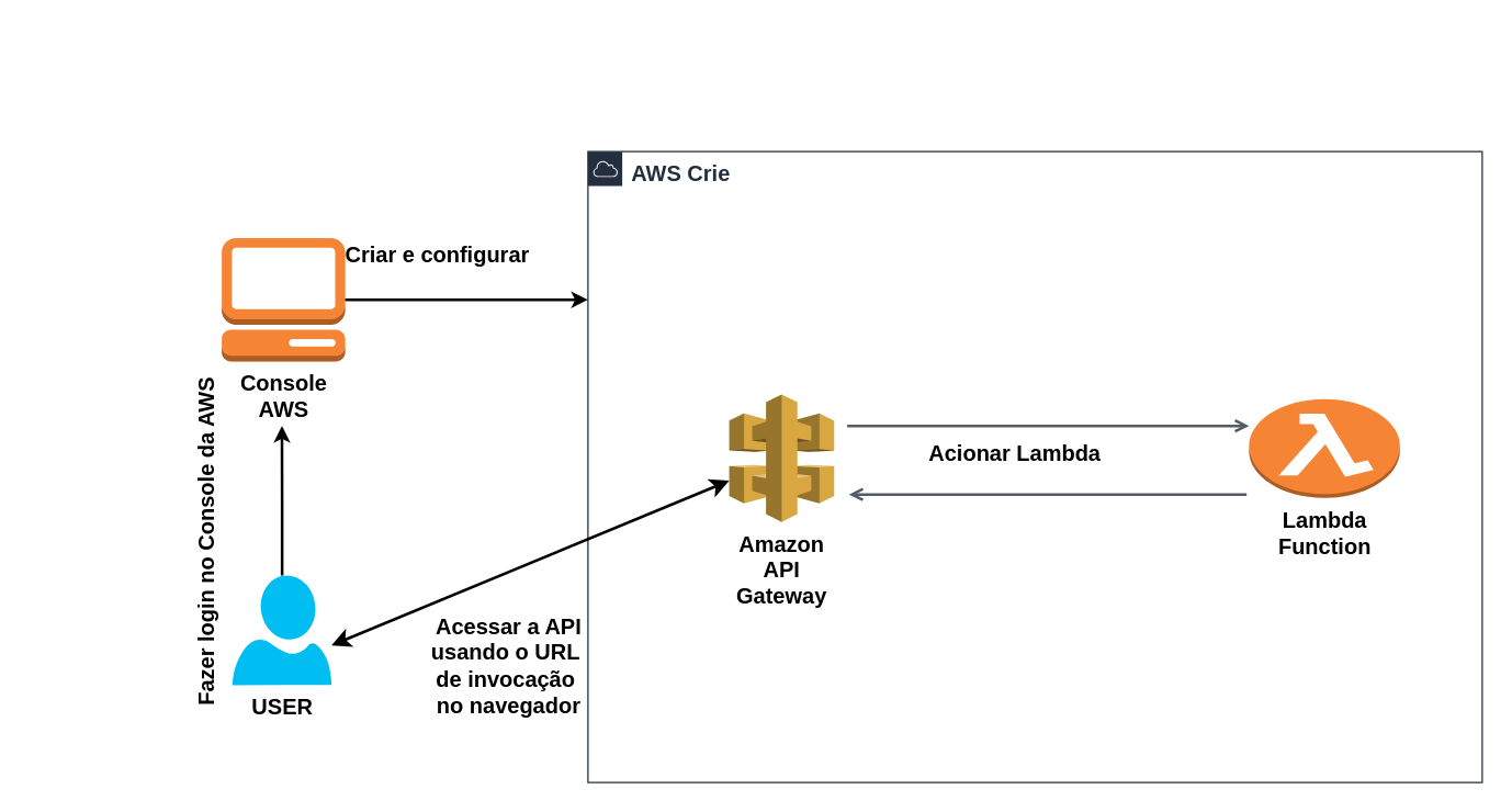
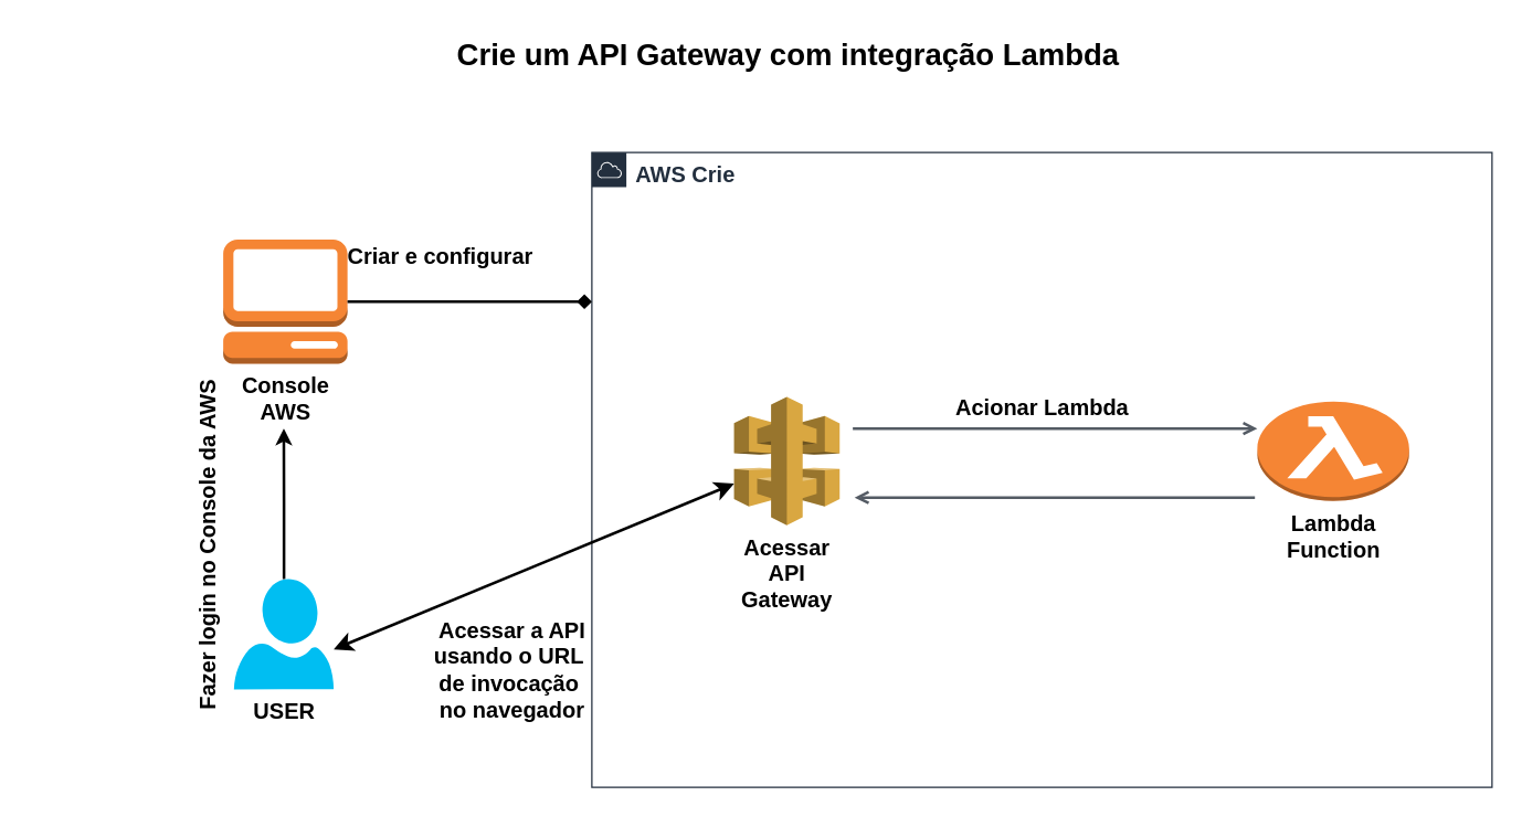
+ <mxCell id="16" value="&lt;b&gt;&lt;font style=&quot;font-size: 22px;&quot;&gt;Crie um API Gateway com integração Lambda&lt;/font&gt;&lt;/b&gt;" style="text;html=1;align=center;verticalAlign=middle;resizable=0;points=[];autosize=1;strokeColor=none;fillColor=none;" vertex="1" parent="1"><mxGeometry x="320" y="20" width="500" height="40" as="geometry" /></mxCell>
- <mxCell id="11" style="edgeStyle=orthogonalEdgeStyle;rounded=0;orthogonalLoop=1;jettySize=auto;html=1;entryX=0;entryY=0.235;entryDx=0;entryDy=0;entryPerimeter=0;strokeWidth=2;" edge="1" parent="1" source="2" target="5"><mxGeometry relative="1" as="geometry" /></mxCell>
+ <mxCell id="11" style="edgeStyle=orthogonalEdgeStyle;rounded=0;orthogonalLoop=1;jettySize=auto;html=1;entryX=0;entryY=0.235;entryDx=0;entryDy=0;entryPerimeter=0;strokeWidth=2;endArrow=diamond;" edge="1" parent="1" source="2" target="5"><mxGeometry relative="1" as="geometry" /></mxCell>
- <mxCell id="10" value="&lt;b&gt;&lt;font style=&quot;font-size: 16px;&quot;&gt;Acionar Lambda&lt;/font&gt;&lt;/b&gt;" style="text;html=1;align=center;verticalAlign=middle;resizable=0;points=[];autosize=1;strokeColor=none;fillColor=none;" vertex="1" parent="5"><mxGeometry x="236" y="205" width="150" height="30" as="geometry" /></mxCell>
+ <mxCell id="10" value="&lt;b&gt;&lt;font style=&quot;font-size: 16px;&quot;&gt;Acionar Lambda&lt;/font&gt;&lt;/b&gt;" style="text;html=1;align=center;verticalAlign=middle;resizable=0;points=[];autosize=1;strokeColor=none;fillColor=none;" vertex="1" parent="5"><mxGeometry x="251" y="170" width="150" height="30" as="geometry" /></mxCell>
- <mxCell id="6" value="&lt;b style=&quot;font-size: 16px;&quot;&gt;&lt;font style=&quot;font-size: 16px;&quot;&gt;Amazon&lt;/font&gt;&lt;/b&gt;&lt;div style=&quot;font-size: 16px;&quot;&gt;&lt;b&gt;&lt;font style=&quot;font-size: 16px;&quot;&gt;API&lt;/font&gt;&lt;/b&gt;&lt;/div&gt;&lt;div style=&quot;font-size: 16px;&quot;&gt;&lt;b style=&quot;&quot;&gt;&lt;font style=&quot;font-size: 16px;&quot;&gt;Gateway&lt;/font&gt;&lt;/b&gt;&lt;/div&gt;" style="outlineConnect=0;dashed=0;verticalLabelPosition=bottom;verticalAlign=top;align=center;html=1;shape=mxgraph.aws3.api_gateway;fillColor=#D9A741;gradientColor=none;" vertex="1" parent="5"><mxGeometry x="103" y="177" width="76.5" height="93" as="geometry" /></mxCell>
+ <mxCell id="6" value="&lt;b style=&quot;font-size: 16px;&quot;&gt;&lt;font style=&quot;font-size: 16px;&quot;&gt;Acessar&lt;/font&gt;&lt;/b&gt;&lt;div style=&quot;font-size: 16px;&quot;&gt;&lt;b&gt;&lt;font style=&quot;font-size: 16px;&quot;&gt;API&lt;/font&gt;&lt;/b&gt;&lt;/div&gt;&lt;div style=&quot;font-size: 16px;&quot;&gt;&lt;b style=&quot;&quot;&gt;&lt;font style=&quot;font-size: 16px;&quot;&gt;Gateway&lt;/font&gt;&lt;/b&gt;&lt;/div&gt;" style="outlineConnect=0;dashed=0;verticalLabelPosition=bottom;verticalAlign=top;align=center;html=1;shape=mxgraph.aws3.api_gateway;fillColor=#D9A741;gradientColor=none;" vertex="1" parent="5"><mxGeometry x="103" y="177" width="76.5" height="93" as="geometry" /></mxCell>
